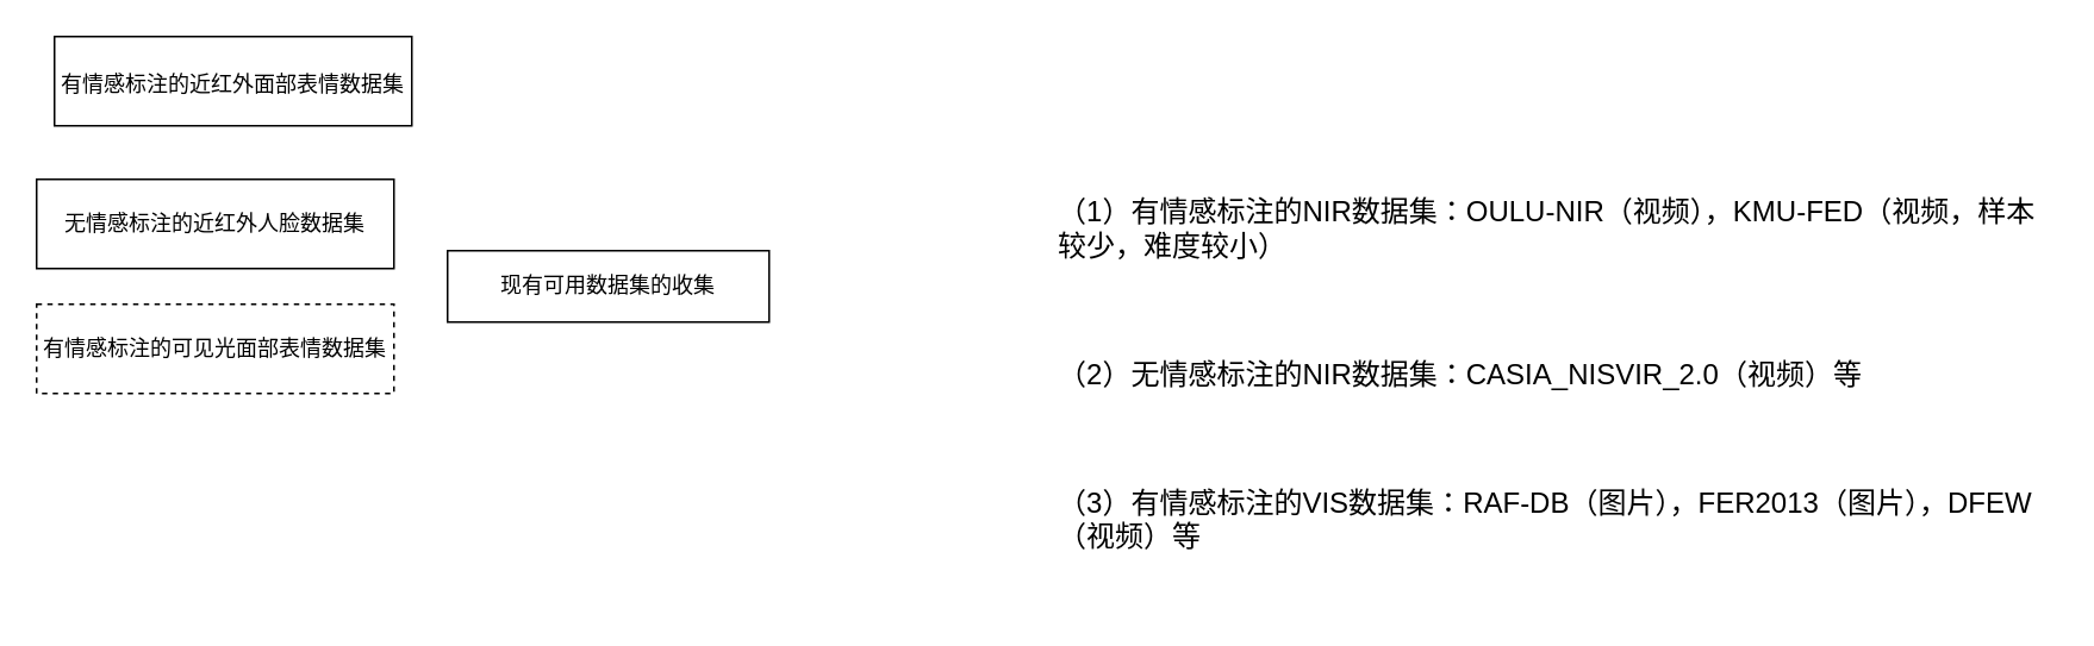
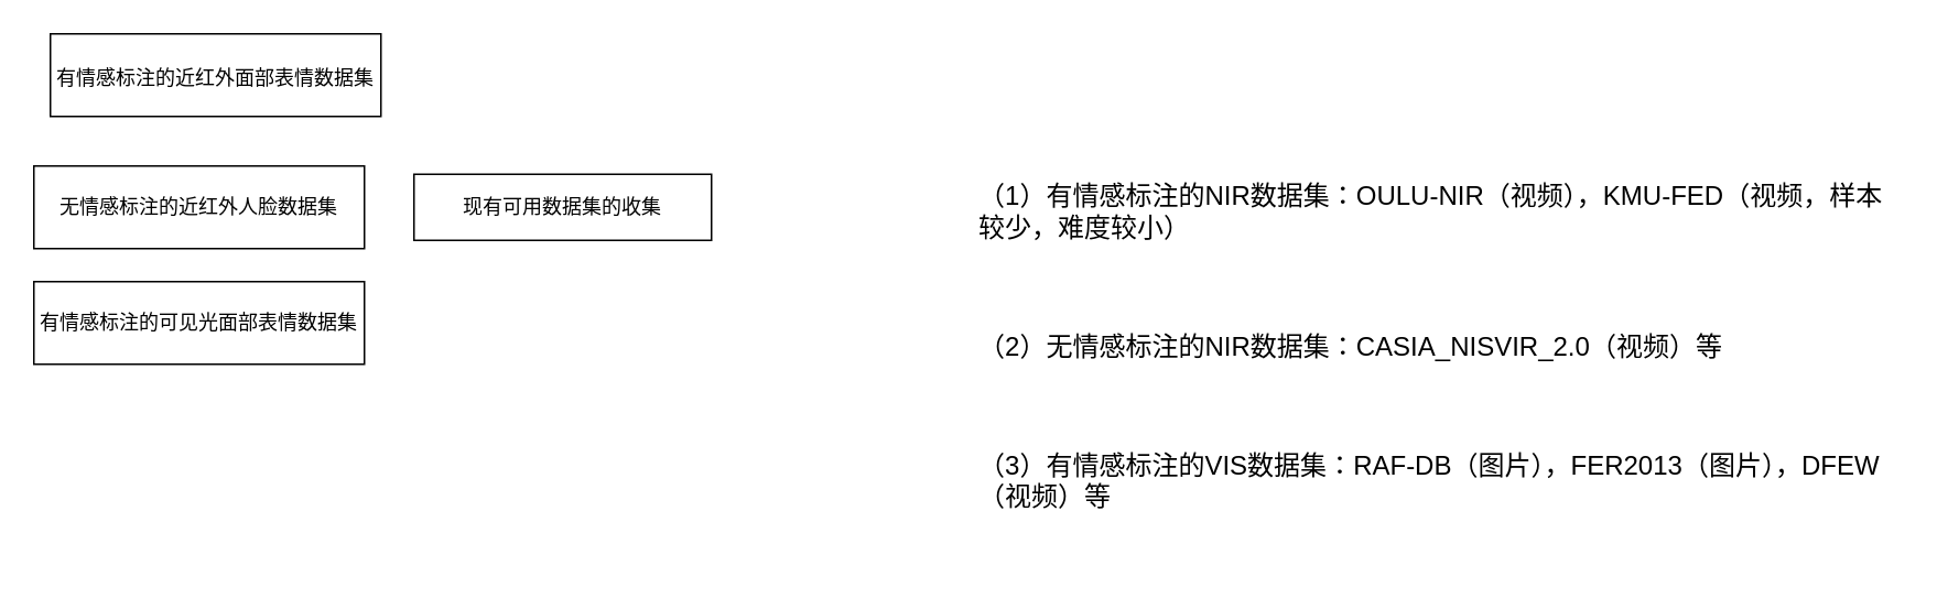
- <mxCell id="2" value="现有可用数据集的收集" style="rounded=0;whiteSpace=wrap;html=1;" vertex="1" parent="1"><mxGeometry x="250" y="140" width="180" height="40" as="geometry" /></mxCell>
+ <mxCell id="2" value="现有可用数据集的收集" style="rounded=0;whiteSpace=wrap;html=1;" vertex="1" parent="1"><mxGeometry x="250" y="105" width="180" height="40" as="geometry" /></mxCell>
- <mxCell id="6" value="有情感标注的可见光面部表情数据集" style="rounded=0;whiteSpace=wrap;html=1;dashed=1;" vertex="1" parent="1"><mxGeometry x="20" y="170" width="200" height="50" as="geometry" /></mxCell>
+ <mxCell id="6" value="有情感标注的可见光面部表情数据集" style="rounded=0;whiteSpace=wrap;html=1;" vertex="1" parent="1"><mxGeometry x="20" y="170" width="200" height="50" as="geometry" /></mxCell>
